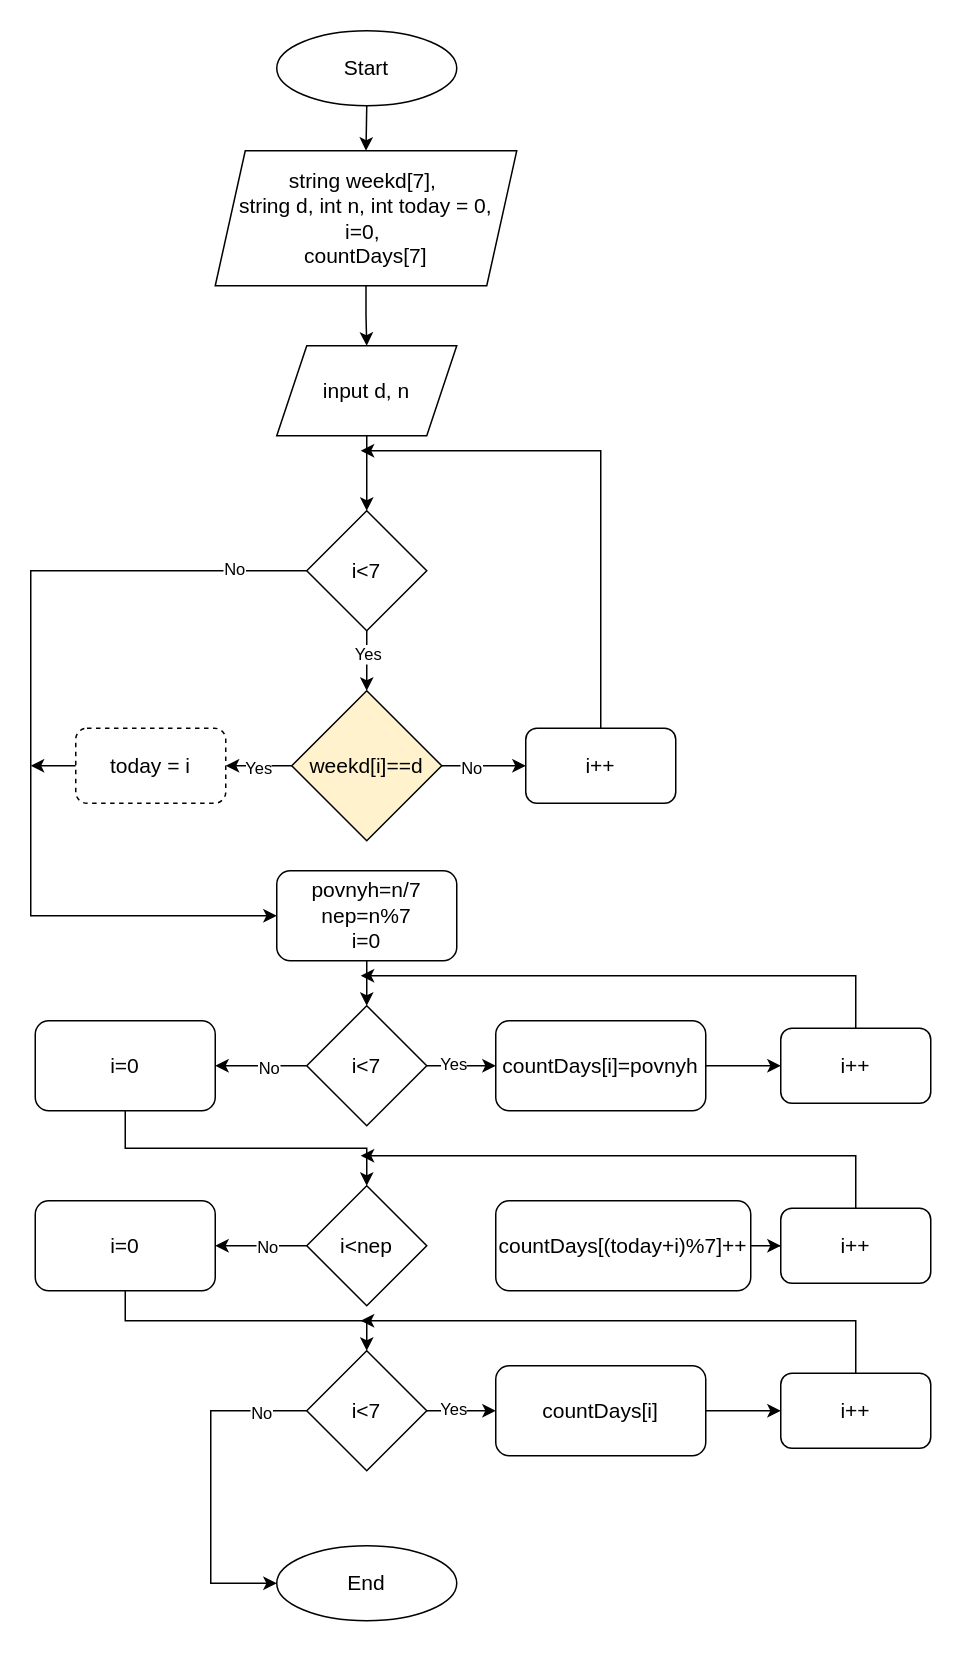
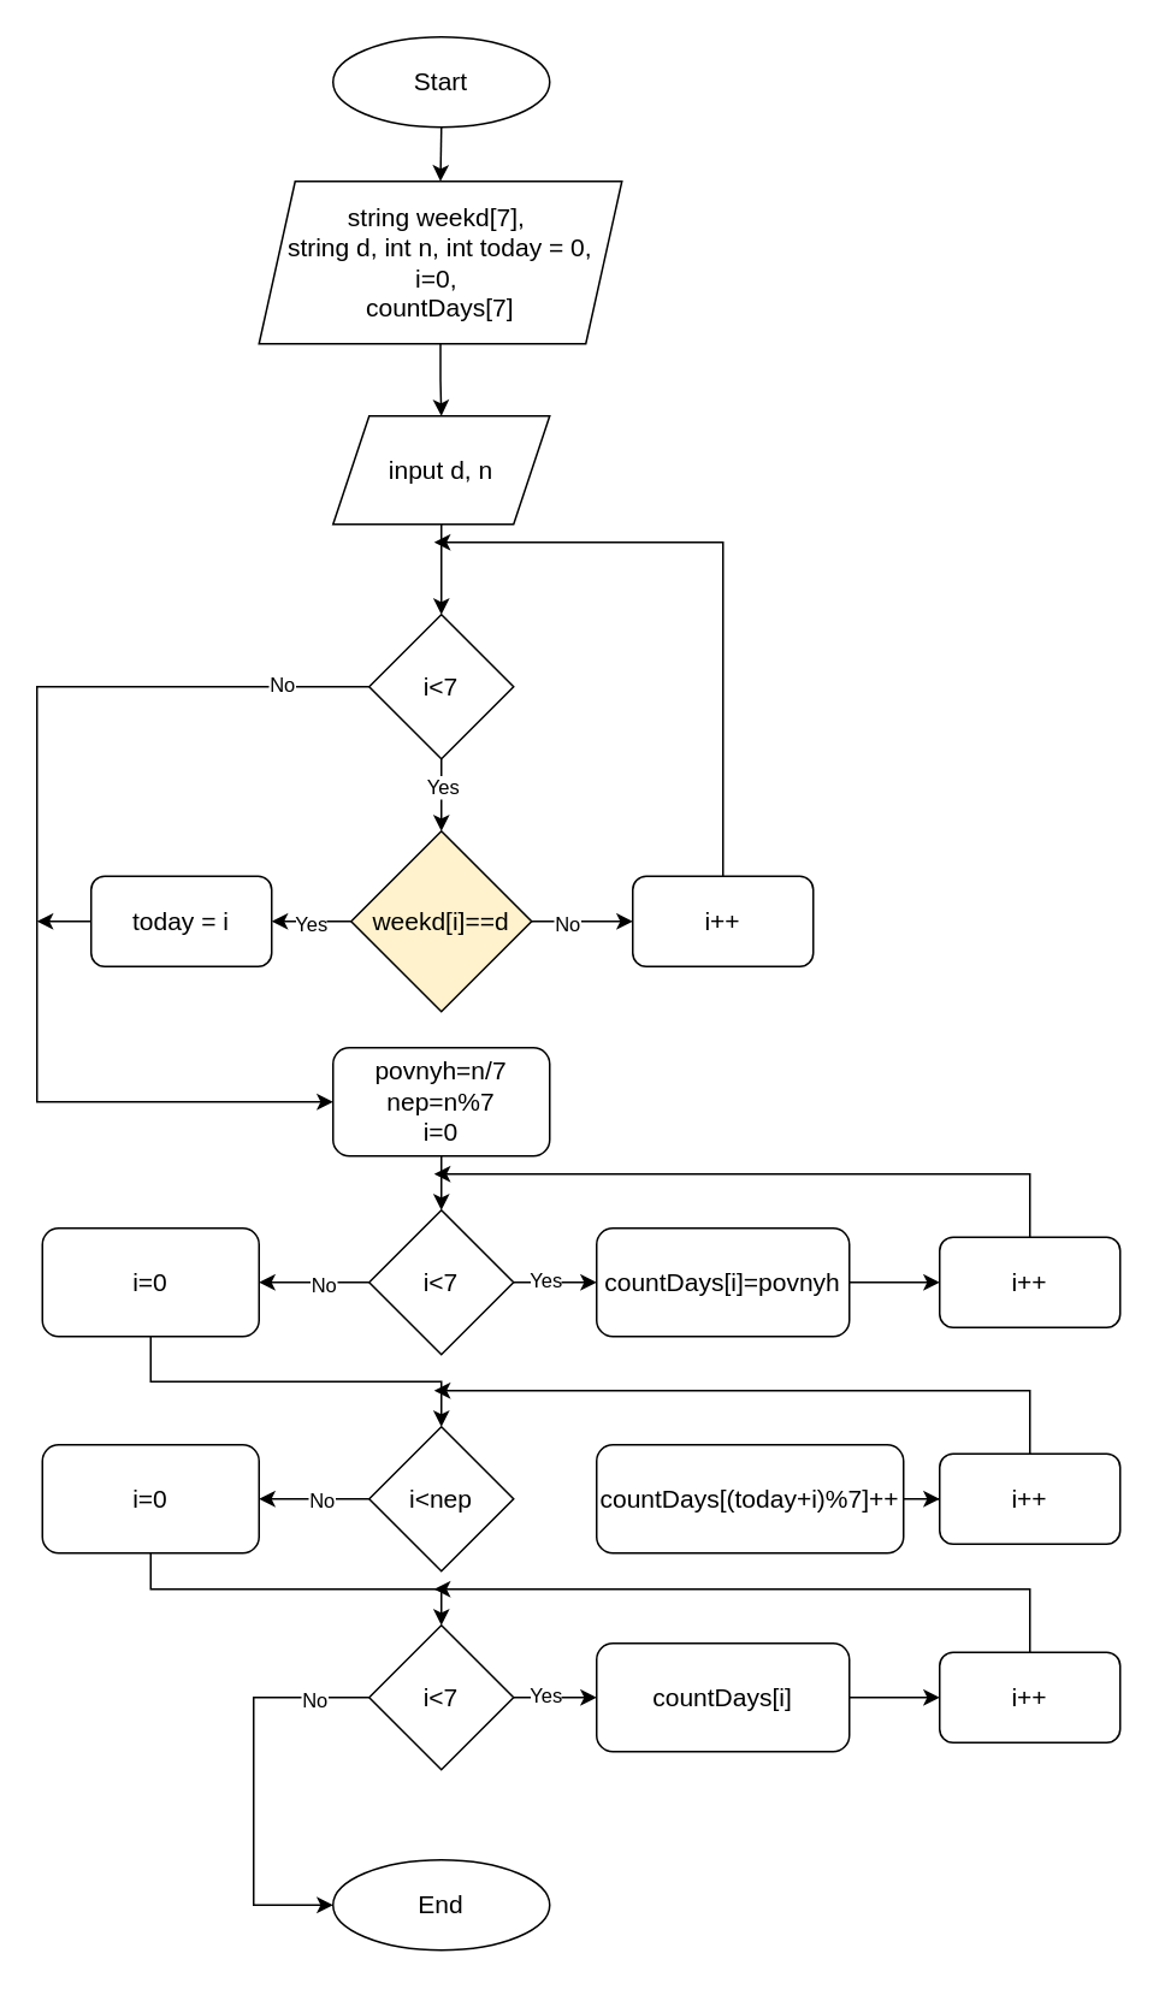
- <mxCell id="20" value="&lt;font style=&quot;font-size: 14px;&quot;&gt;today = i&lt;/font&gt;" style="rounded=1;whiteSpace=wrap;html=1;dashed=1;" vertex="1" parent="1"><mxGeometry x="50" y="485" width="100" height="50" as="geometry" /></mxCell>
+ <mxCell id="20" value="&lt;font style=&quot;font-size: 14px;&quot;&gt;today = i&lt;/font&gt;" style="rounded=1;whiteSpace=wrap;html=1;" vertex="1" parent="1"><mxGeometry x="50" y="485" width="100" height="50" as="geometry" /></mxCell>
